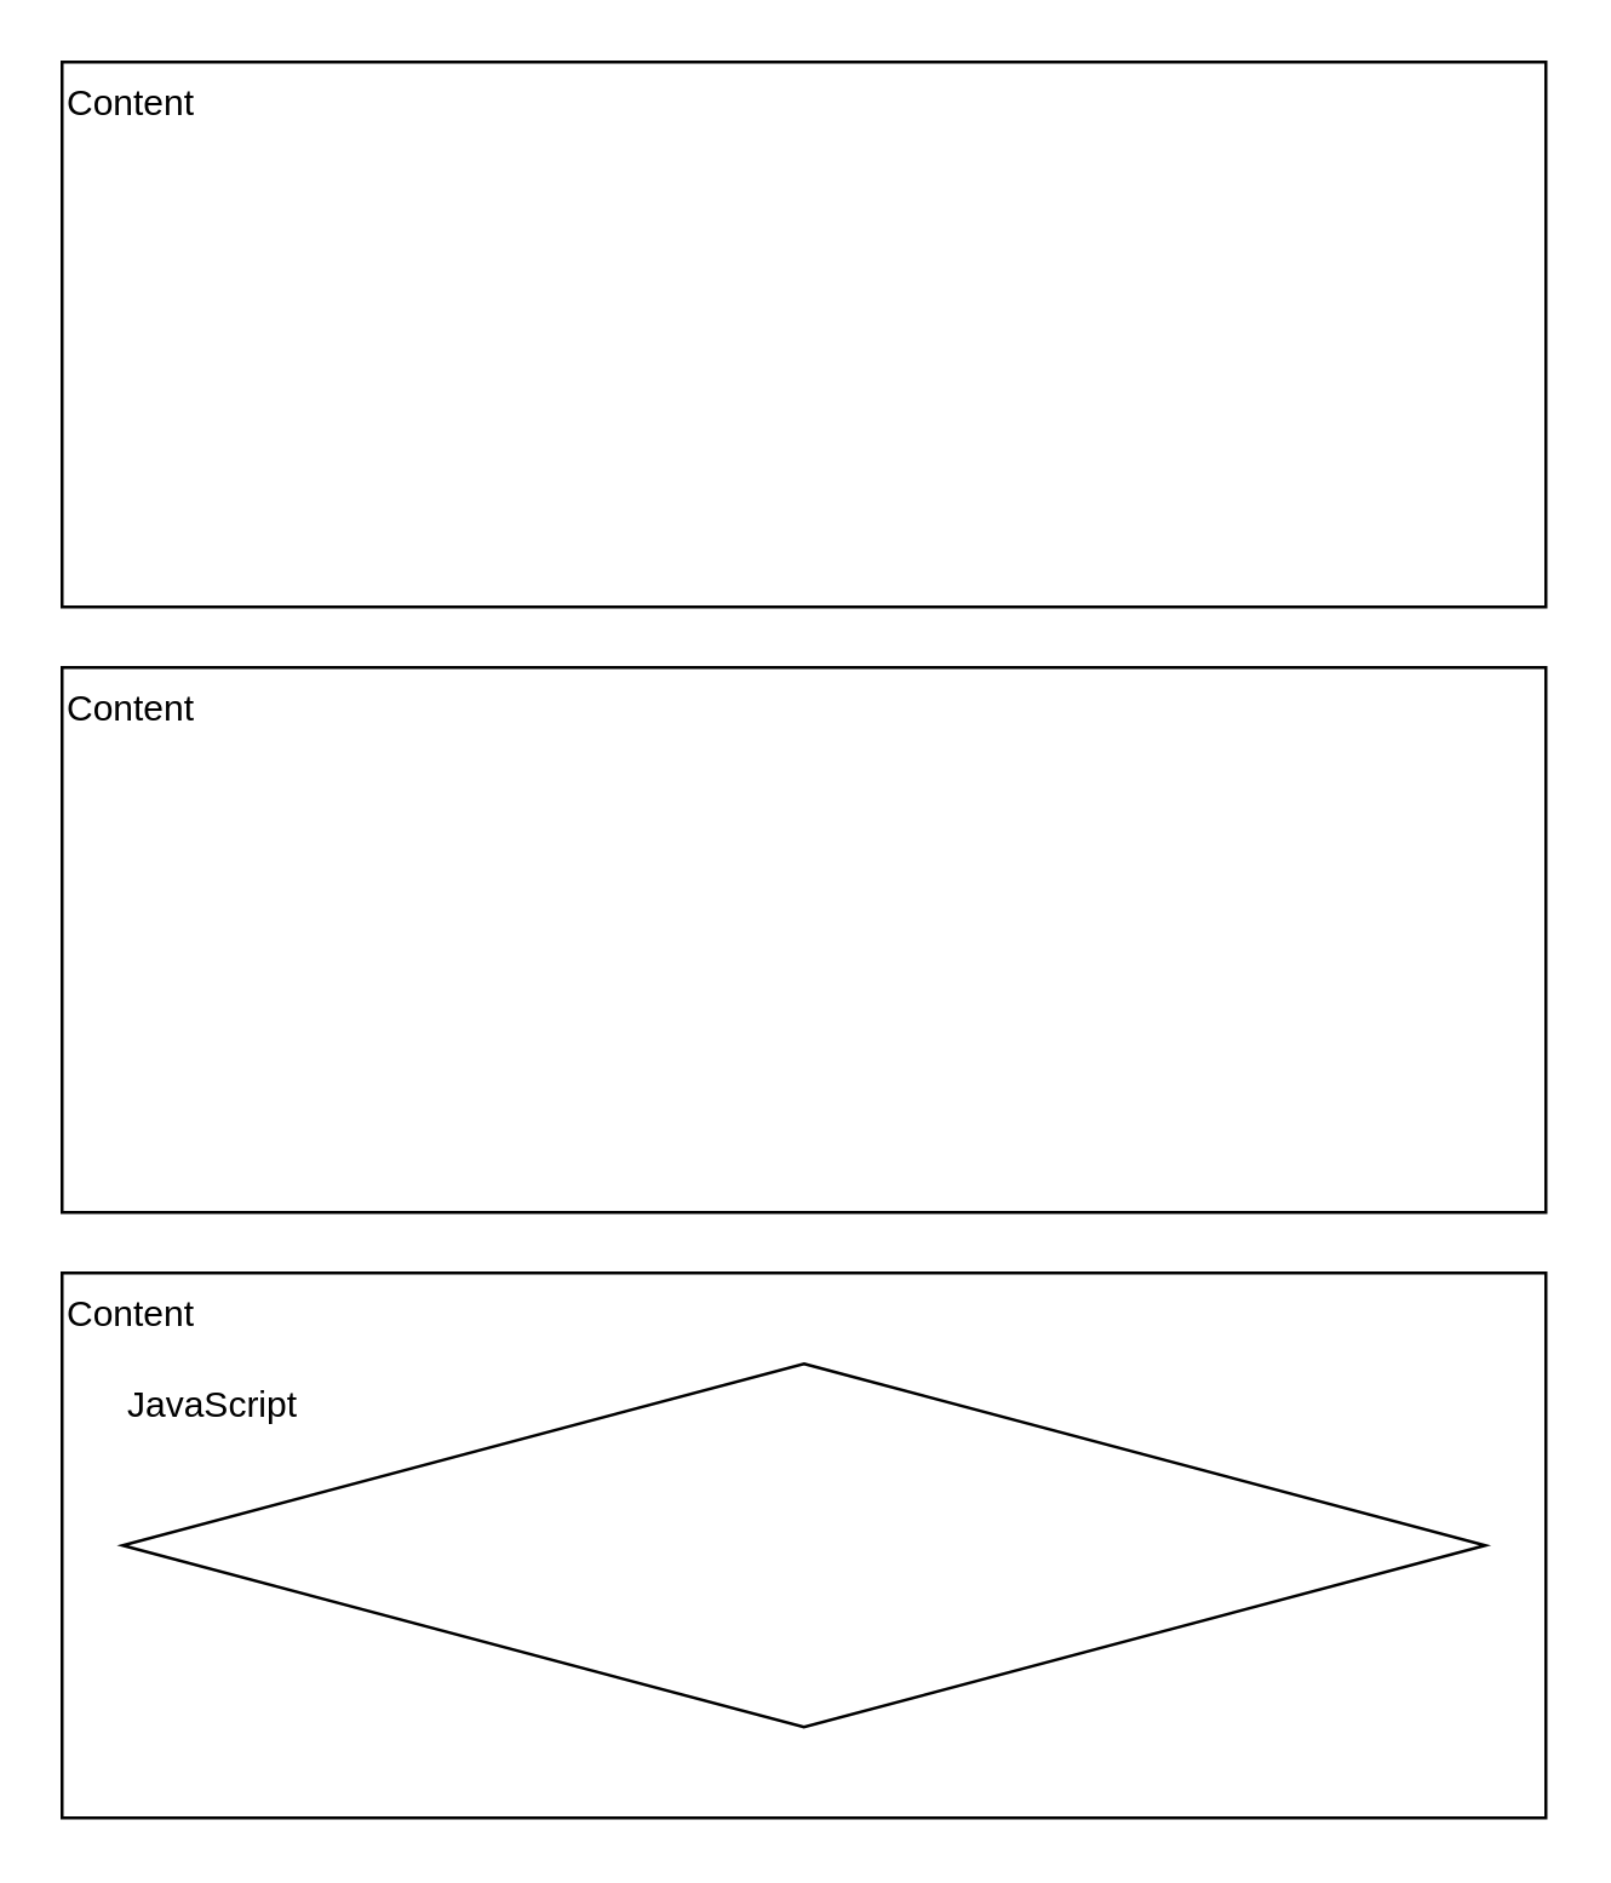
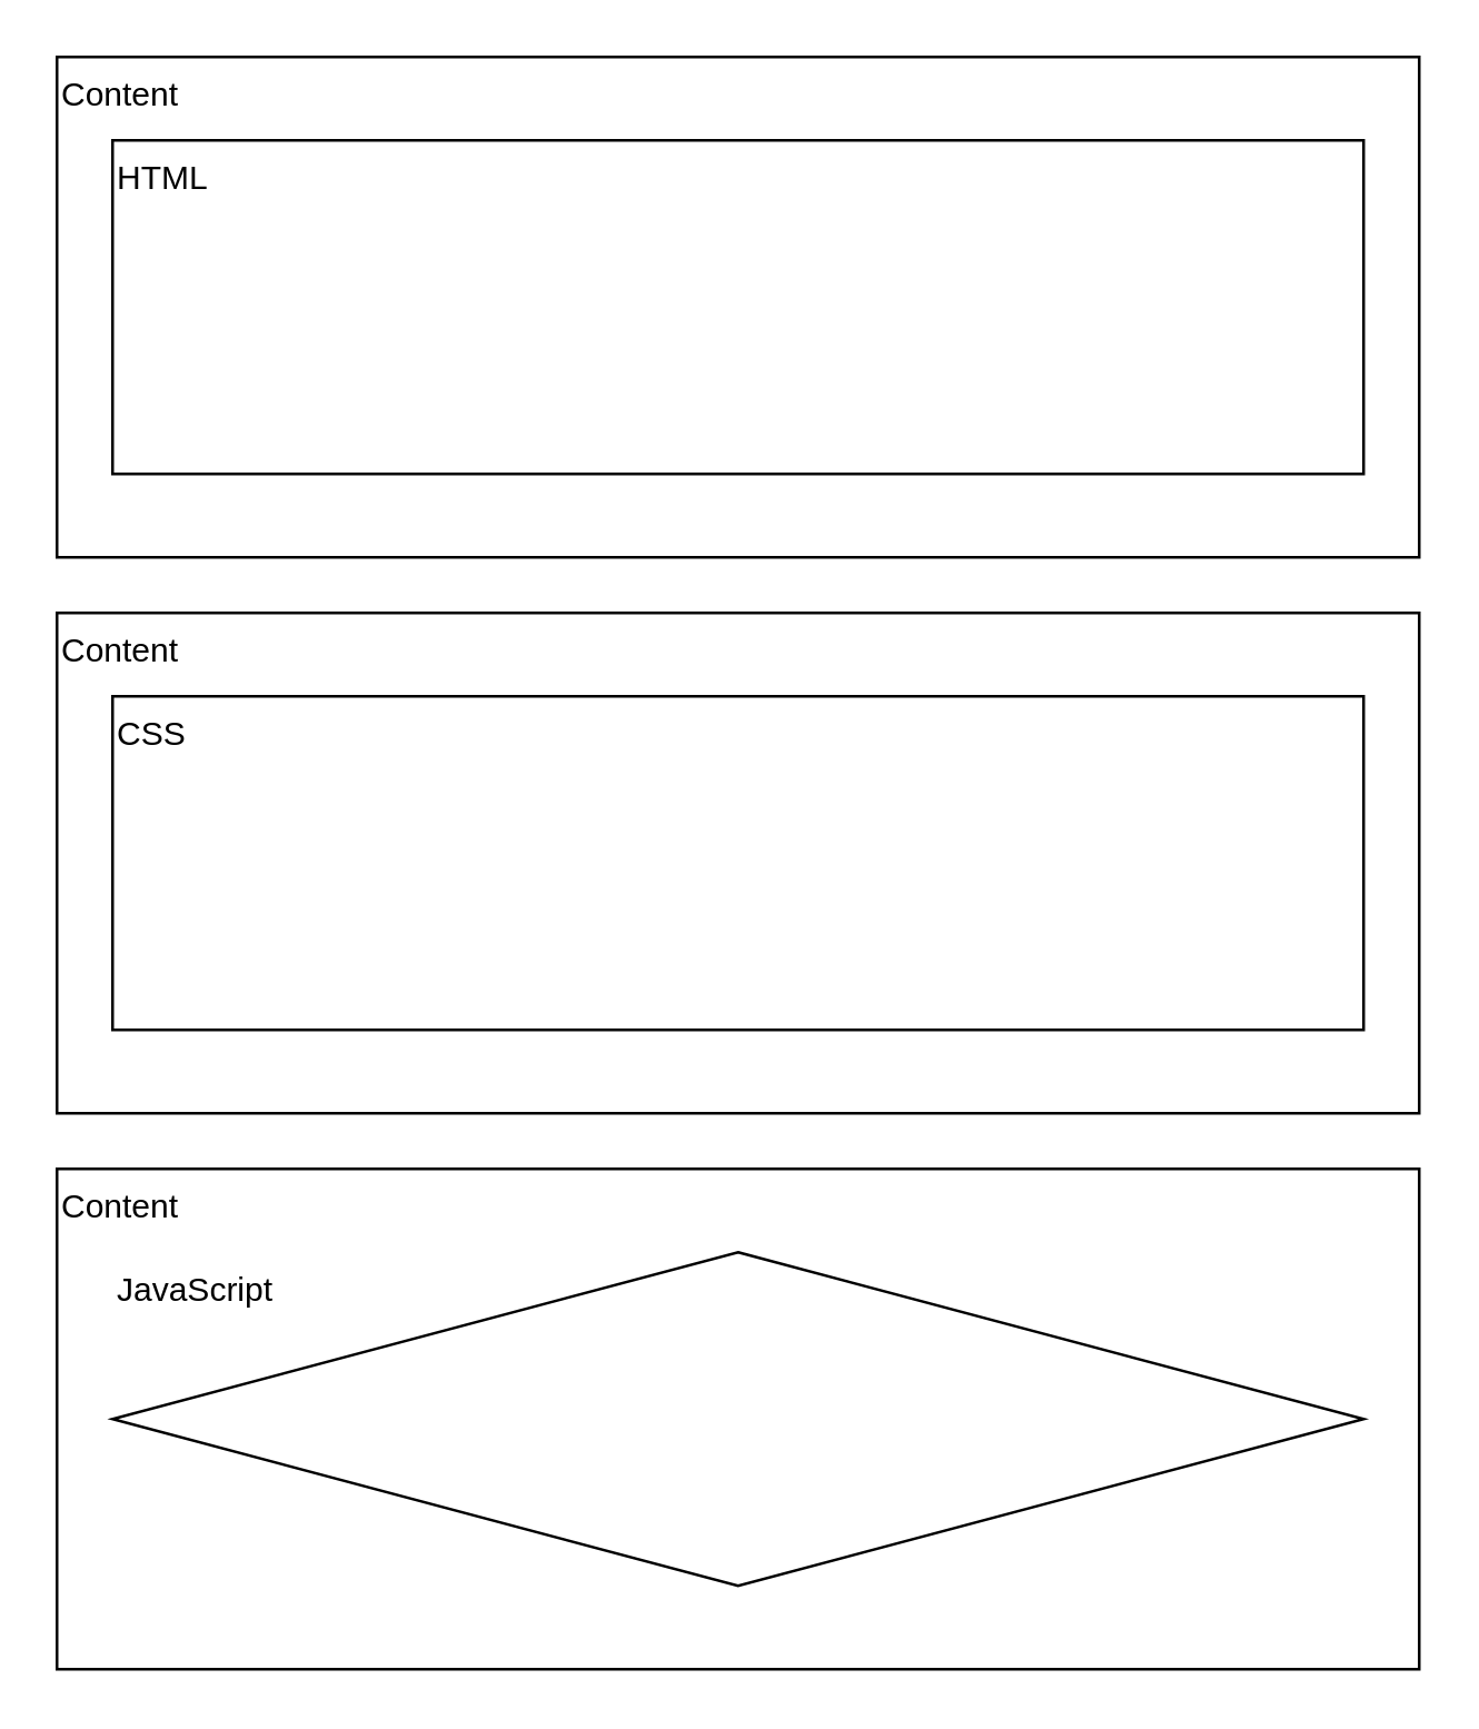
+ <mxCell id="3" value="HTML" style="rounded=0;whiteSpace=wrap;html=1;align=left;verticalAlign=top;" vertex="1" parent="1"><mxGeometry x="40" y="50" width="450" height="120" as="geometry" /></mxCell>
+ <mxCell id="5" value="CSS" style="rounded=0;whiteSpace=wrap;html=1;align=left;verticalAlign=top;" vertex="1" parent="1"><mxGeometry x="40" y="250" width="450" height="120" as="geometry" /></mxCell>
